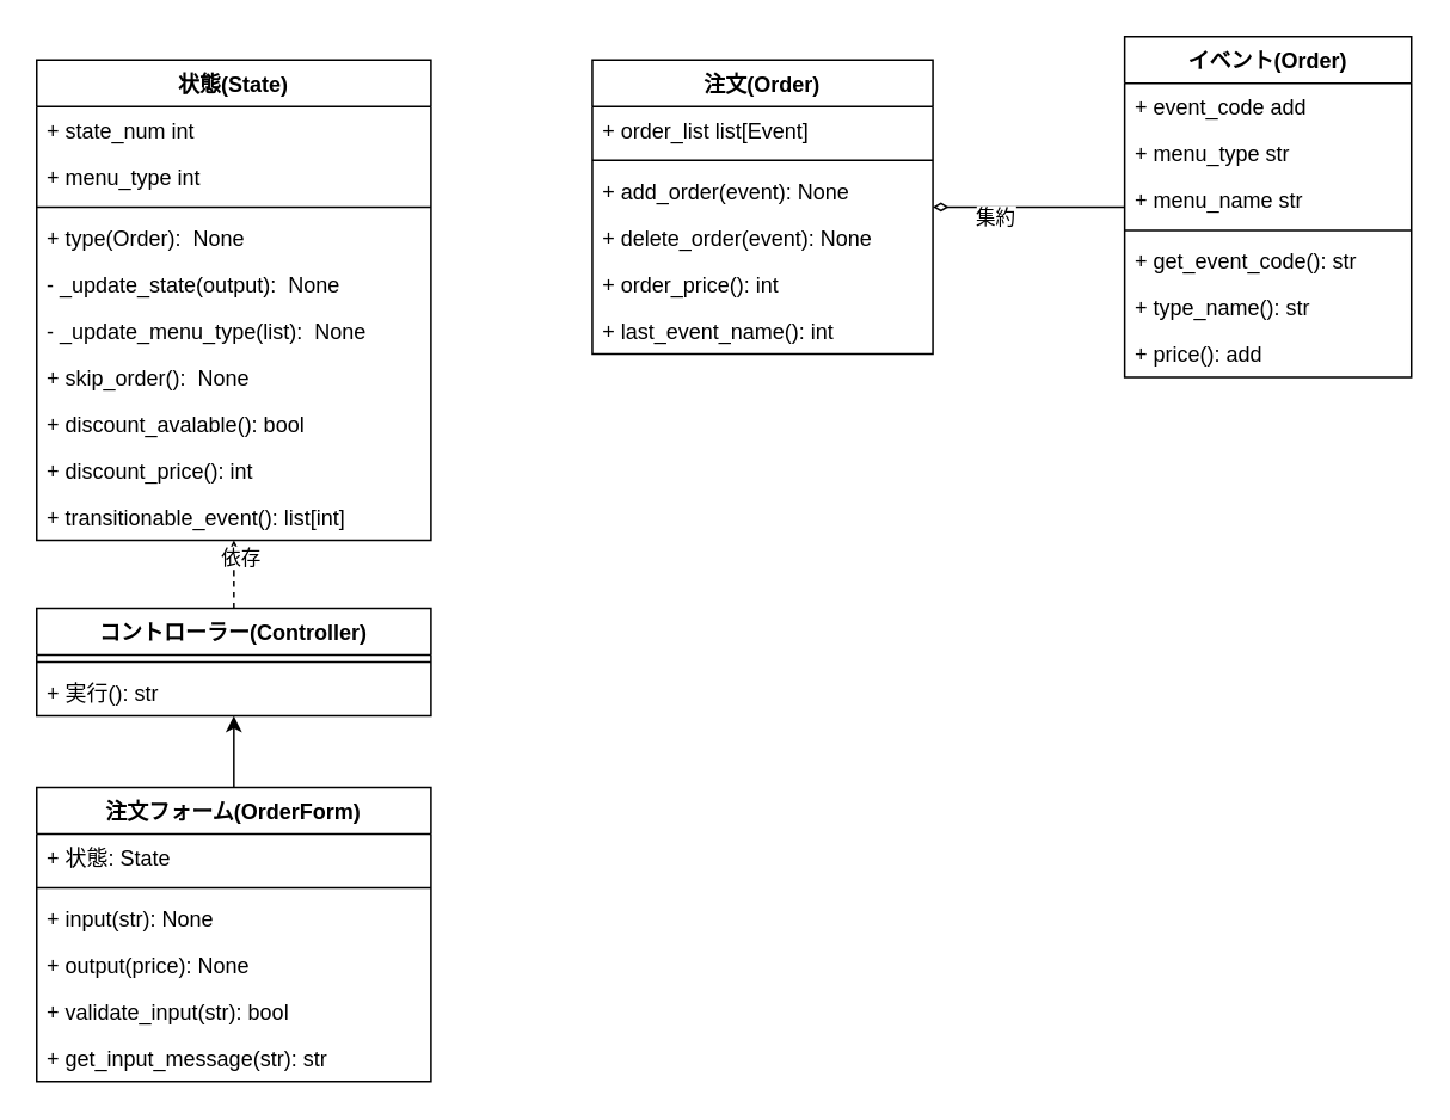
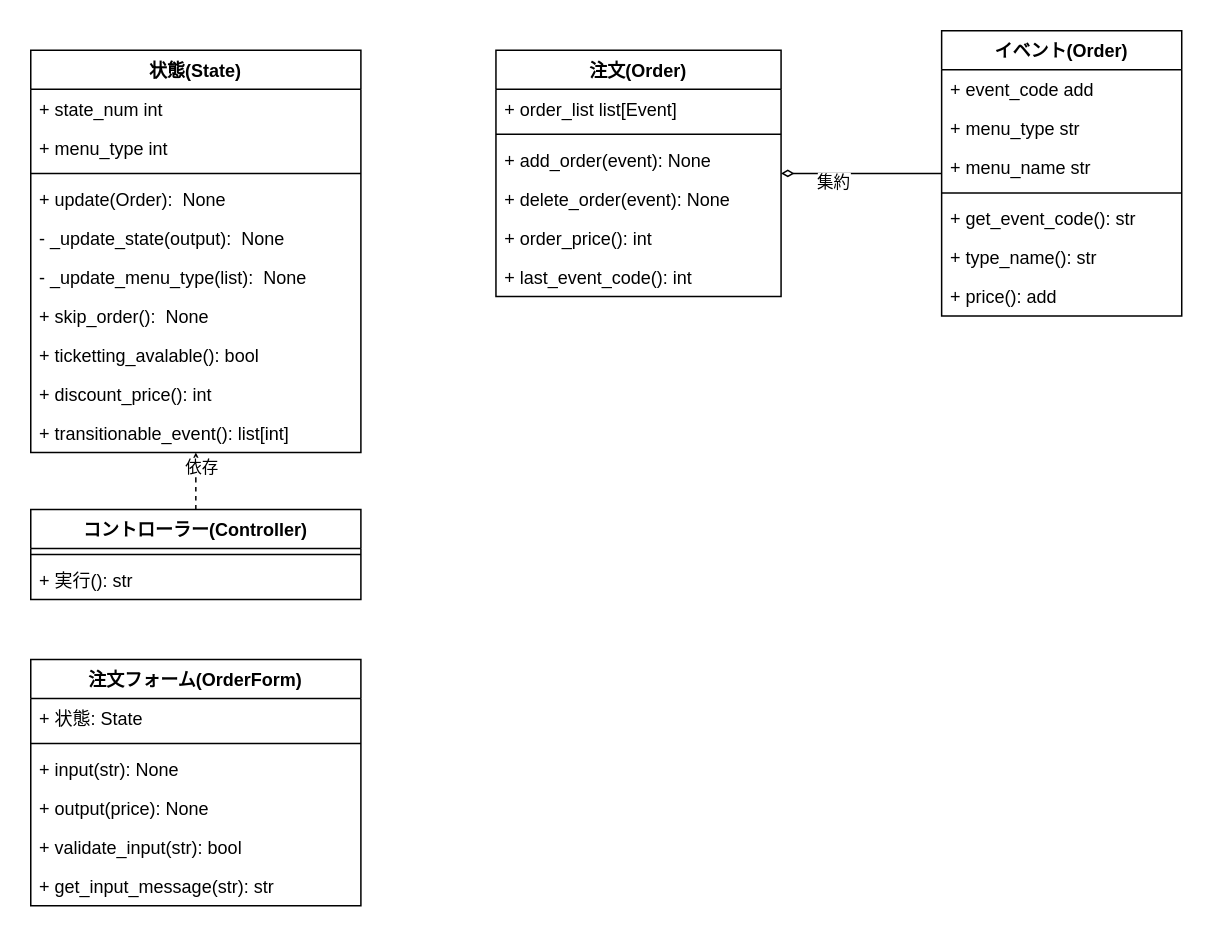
- <mxCell id="6" value="+ type(Order):  None" style="text;strokeColor=none;fillColor=none;align=left;verticalAlign=top;spacingLeft=4;spacingRight=4;overflow=hidden;rotatable=0;points=[[0,0.5],[1,0.5]];portConstraint=eastwest;" parent="2" vertex="1"><mxGeometry y="86" width="220" height="26" as="geometry" /></mxCell>
+ <mxCell id="6" value="+ update(Order):  None" style="text;strokeColor=none;fillColor=none;align=left;verticalAlign=top;spacingLeft=4;spacingRight=4;overflow=hidden;rotatable=0;points=[[0,0.5],[1,0.5]];portConstraint=eastwest;" parent="2" vertex="1"><mxGeometry y="86" width="220" height="26" as="geometry" /></mxCell>
- <mxCell id="19" value="+ last_event_name(): int" style="text;strokeColor=none;fillColor=none;align=left;verticalAlign=top;spacingLeft=4;spacingRight=4;overflow=hidden;rotatable=0;points=[[0,0.5],[1,0.5]];portConstraint=eastwest;" vertex="1" parent="13"><mxGeometry y="138" width="190" height="26" as="geometry" /></mxCell>
+ <mxCell id="19" value="+ last_event_code(): int" style="text;strokeColor=none;fillColor=none;align=left;verticalAlign=top;spacingLeft=4;spacingRight=4;overflow=hidden;rotatable=0;points=[[0,0.5],[1,0.5]];portConstraint=eastwest;" vertex="1" parent="13"><mxGeometry y="138" width="190" height="26" as="geometry" /></mxCell>
- <mxCell id="10" value="+ discount_avalable(): bool" style="text;strokeColor=none;fillColor=none;align=left;verticalAlign=top;spacingLeft=4;spacingRight=4;overflow=hidden;rotatable=0;points=[[0,0.5],[1,0.5]];portConstraint=eastwest;" parent="2" vertex="1"><mxGeometry y="190" width="220" height="26" as="geometry" /></mxCell>
+ <mxCell id="10" value="+ ticketting_avalable(): bool" style="text;strokeColor=none;fillColor=none;align=left;verticalAlign=top;spacingLeft=4;spacingRight=4;overflow=hidden;rotatable=0;points=[[0,0.5],[1,0.5]];portConstraint=eastwest;" parent="2" vertex="1"><mxGeometry y="190" width="220" height="26" as="geometry" /></mxCell>
- <mxCell id="35" style="edgeStyle=orthogonalEdgeStyle;rounded=0;orthogonalLoop=1;jettySize=auto;html=1;" parent="1" source="36" target="32" edge="1"><mxGeometry relative="1" as="geometry"><Array as="points"><mxPoint x="120" y="469" /><mxPoint x="120" y="469" /></Array></mxGeometry></mxCell>
